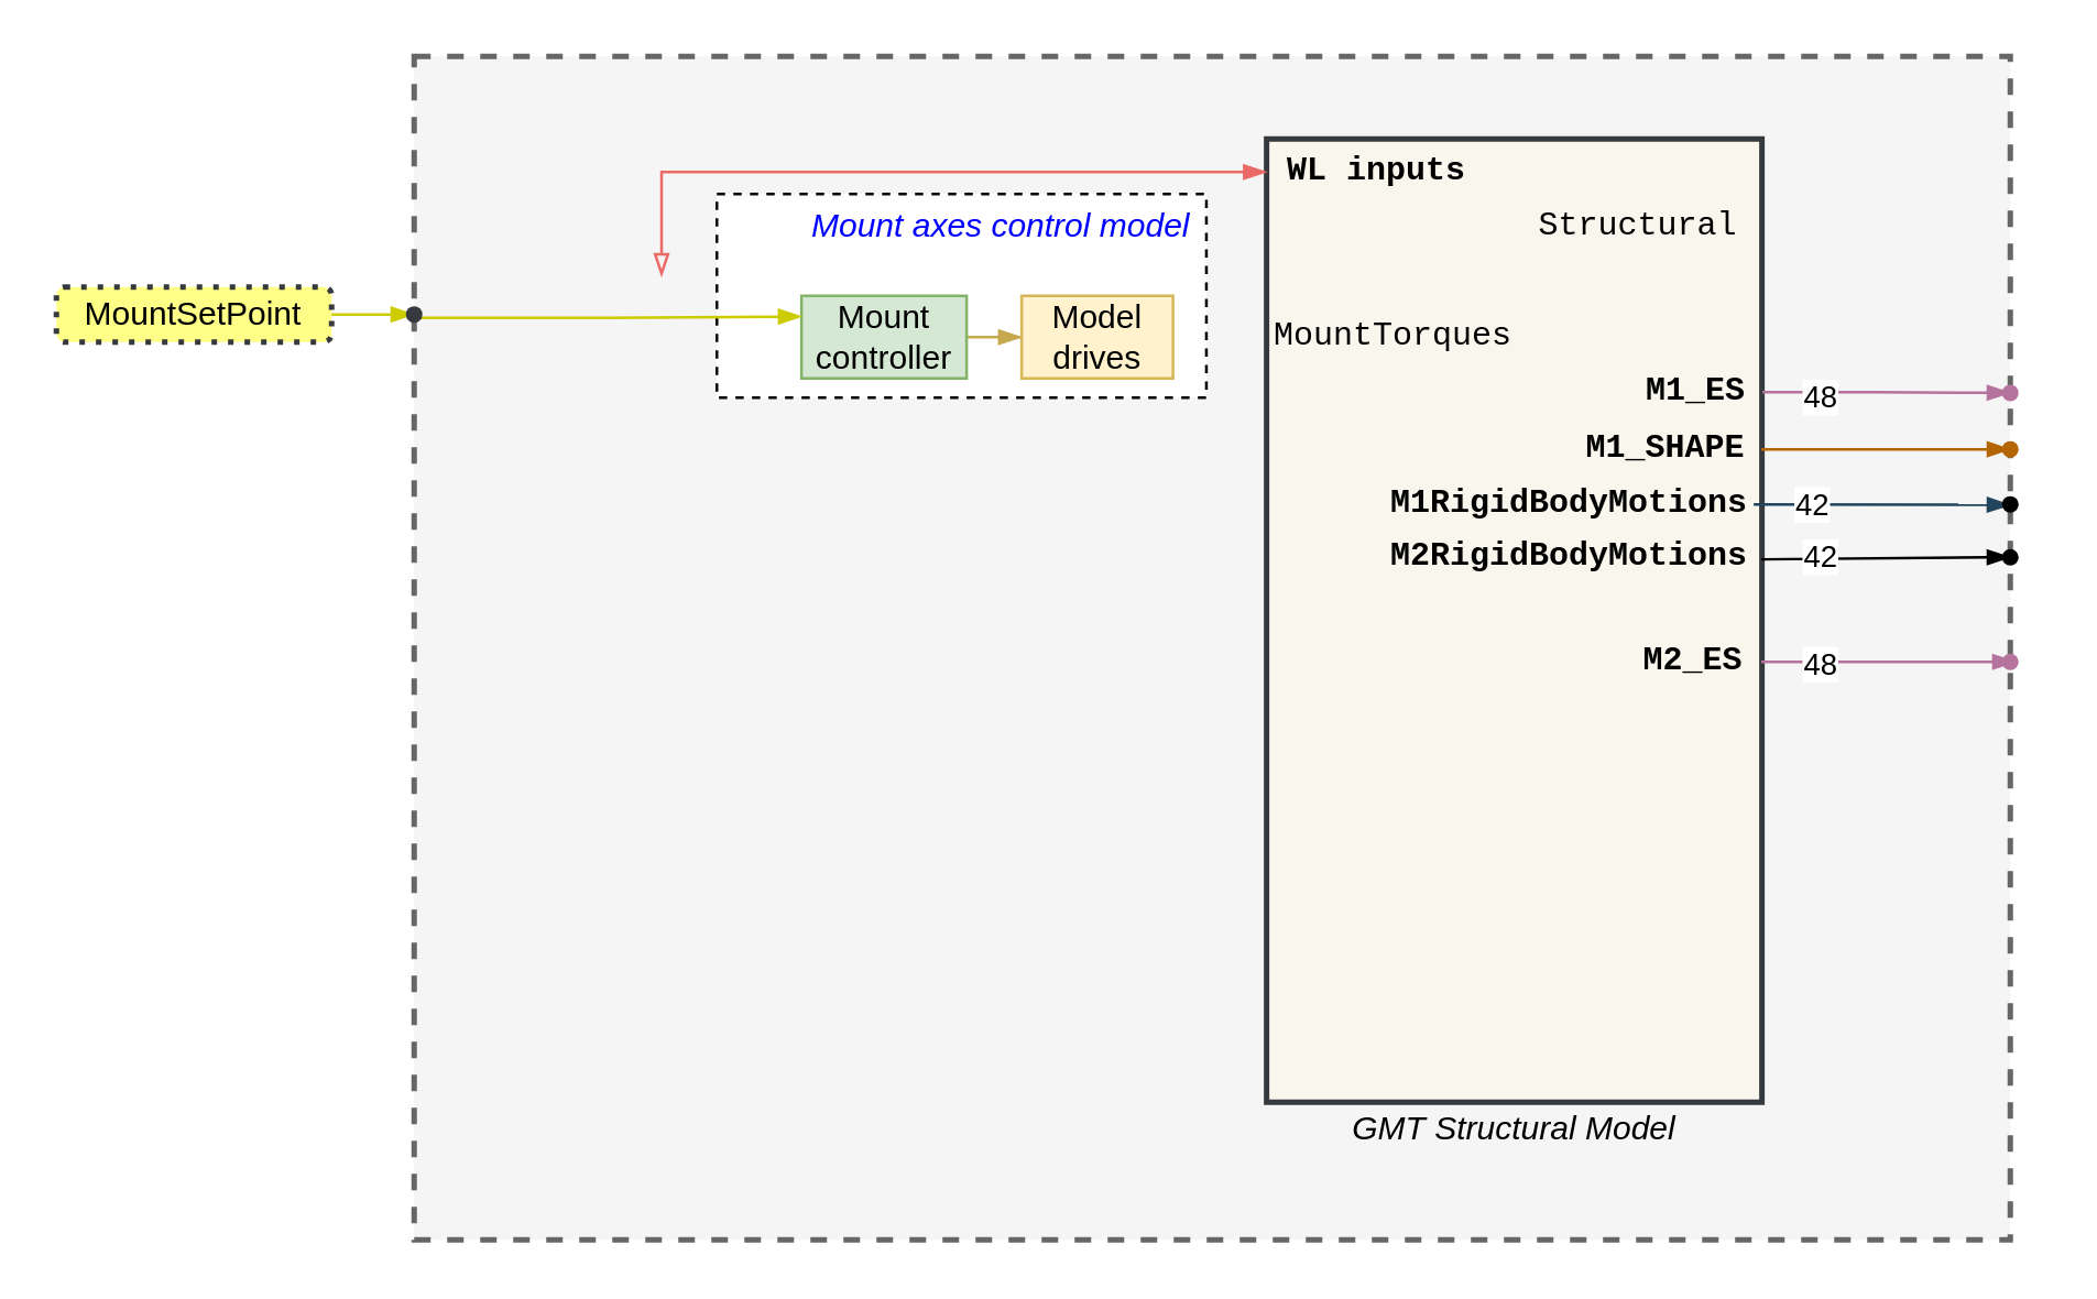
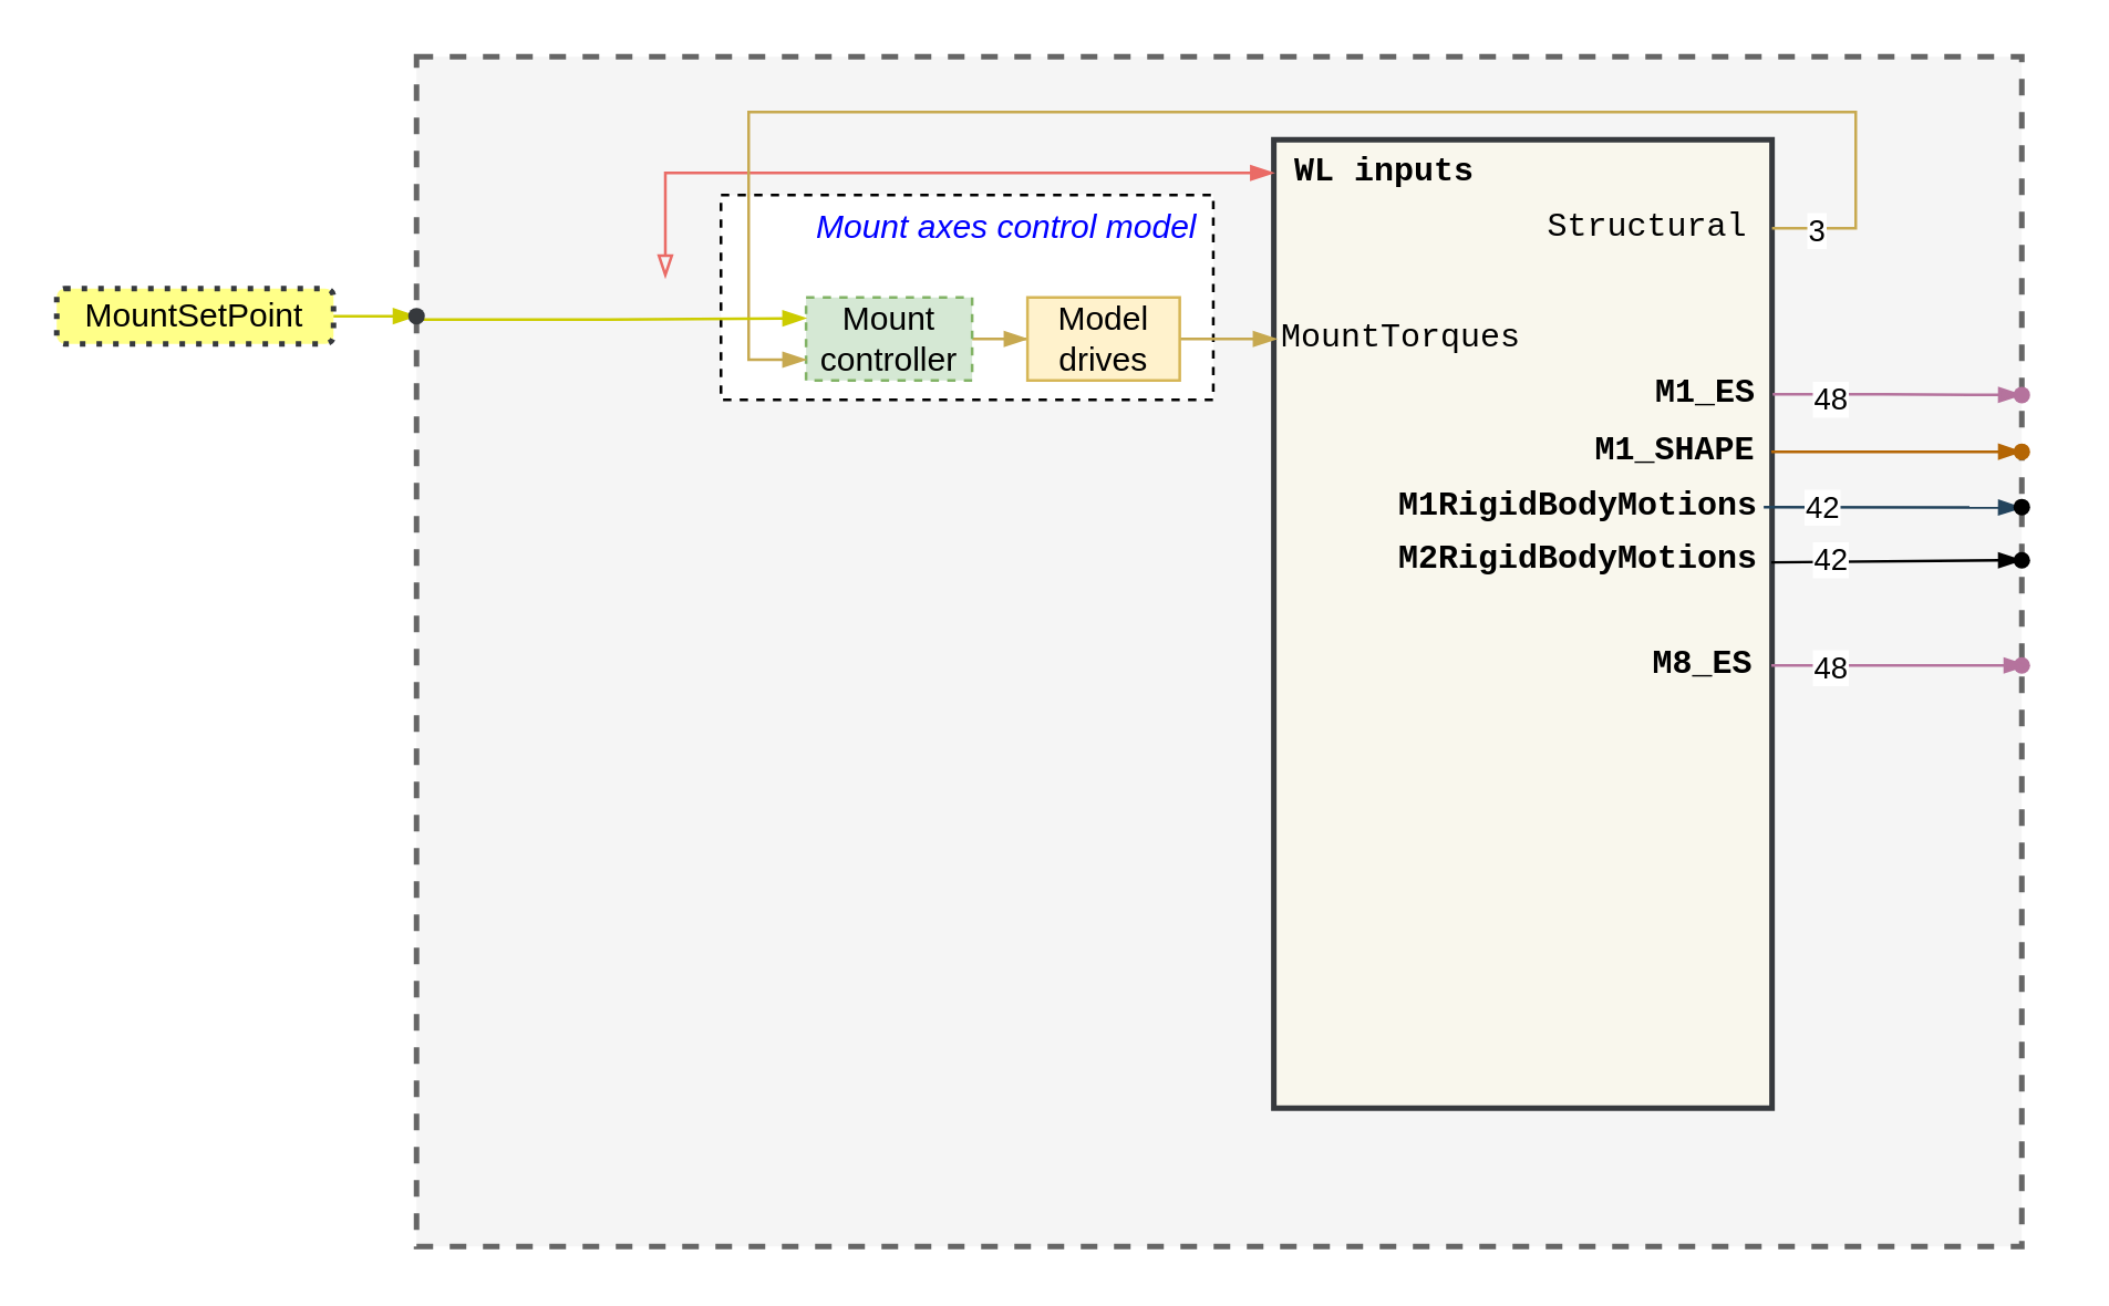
+ <mxCell id="17" value="" style="edgeStyle=orthogonalEdgeStyle;rounded=0;comic=0;orthogonalLoop=1;jettySize=auto;html=1;startArrow=blockThin;startFill=1;endArrow=none;endFill=0;fontFamily=Courier New;fontSize=10;entryX=1;entryY=0.5;entryDx=0;entryDy=0;exitX=0;exitY=0.75;exitDx=0;exitDy=0;strokeColor=#C7A950;" parent="1" source="6" target="8" edge="1"><mxGeometry relative="1" as="geometry"><mxPoint x="299.75" y="82" as="sourcePoint" /><Array as="points"><mxPoint x="270" y="130" /><mxPoint x="270" y="40" /><mxPoint x="670" y="40" /><mxPoint x="670" y="82" /></Array><mxPoint x="629.75" y="102" as="targetPoint" /></mxGeometry></mxCell>
+ <mxCell id="18" value="3" style="edgeLabel;html=1;align=center;verticalAlign=middle;resizable=0;points=[];" parent="17" vertex="1" connectable="0"><mxGeometry x="0.947" relative="1" as="geometry"><mxPoint as="offset" /></mxGeometry></mxCell>
- <mxCell id="6" value="Mount&lt;br&gt;controller" style="rounded=0;whiteSpace=wrap;html=1;align=center;fillColor=#d5e8d4;strokeColor=#82b366;" parent="1" vertex="1"><mxGeometry x="290.75" y="107" width="60" height="30" as="geometry" /></mxCell>
+ <mxCell id="6" value="Mount&lt;br&gt;controller" style="rounded=0;whiteSpace=wrap;html=1;align=center;fillColor=#d5e8d4;strokeColor=#82b366;dashed=1;" parent="1" vertex="1"><mxGeometry x="290.75" y="107" width="60" height="30" as="geometry" /></mxCell>
+ <mxCell id="11" style="edgeStyle=orthogonalEdgeStyle;rounded=0;orthogonalLoop=1;jettySize=auto;html=1;exitX=1;exitY=0.5;exitDx=0;exitDy=0;startArrow=none;startFill=0;endArrow=blockThin;endFill=1;strokeColor=#C7A950;" parent="1" source="12" target="10" edge="1"><mxGeometry relative="1" as="geometry" /></mxCell>
- <mxCell id="19" value="M2_ES" style="text;html=1;strokeColor=none;fillColor=none;align=center;verticalAlign=middle;whiteSpace=wrap;rounded=0;fontFamily=Courier New;fontSize=12;fontStyle=1" parent="1" vertex="1"><mxGeometry x="589.75" y="230" width="49.75" height="20" as="geometry" /></mxCell>
+ <mxCell id="19" value="M8_ES" style="text;html=1;strokeColor=none;fillColor=none;align=center;verticalAlign=middle;whiteSpace=wrap;rounded=0;fontFamily=Courier New;fontSize=12;fontStyle=1" parent="1" vertex="1"><mxGeometry x="589.75" y="230" width="49.75" height="20" as="geometry" /></mxCell>
- <mxCell id="15" value="GMT Structural Model" style="text;html=1;strokeColor=none;fillColor=none;align=center;verticalAlign=middle;whiteSpace=wrap;rounded=0;fontFamily=Helvetica;fontSize=12;fontStyle=2" parent="1" vertex="1"><mxGeometry x="474.75" y="400" width="150" height="20" as="geometry" /></mxCell>
